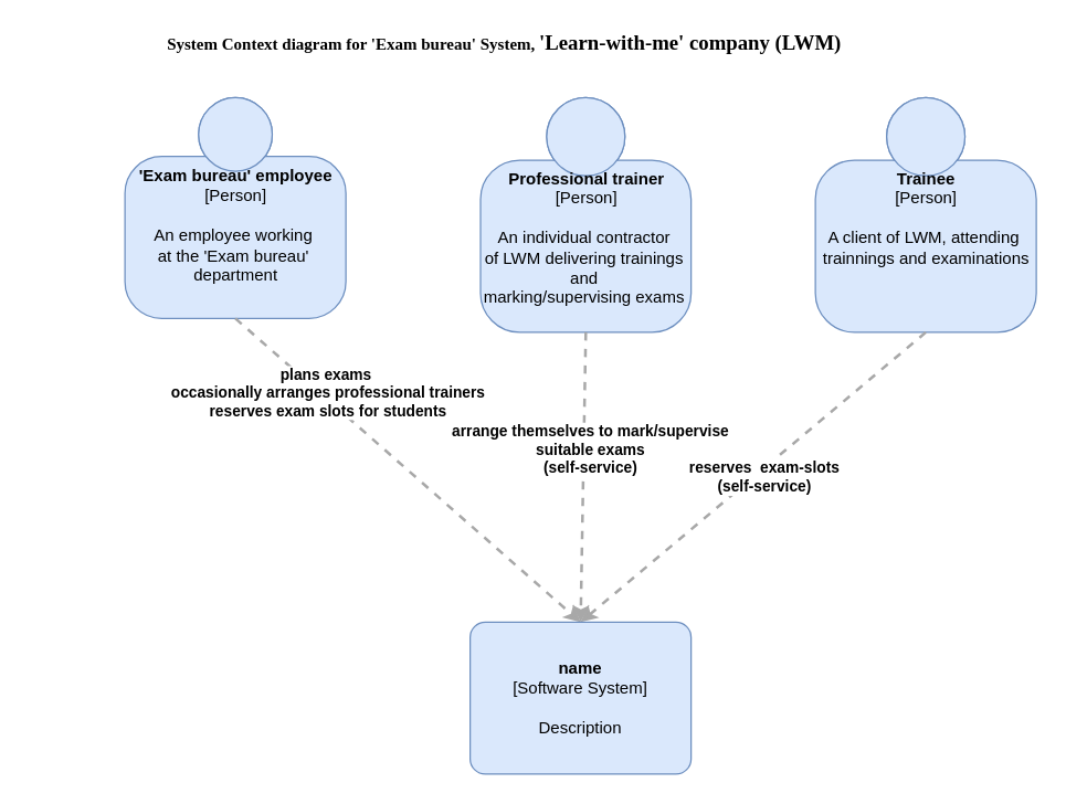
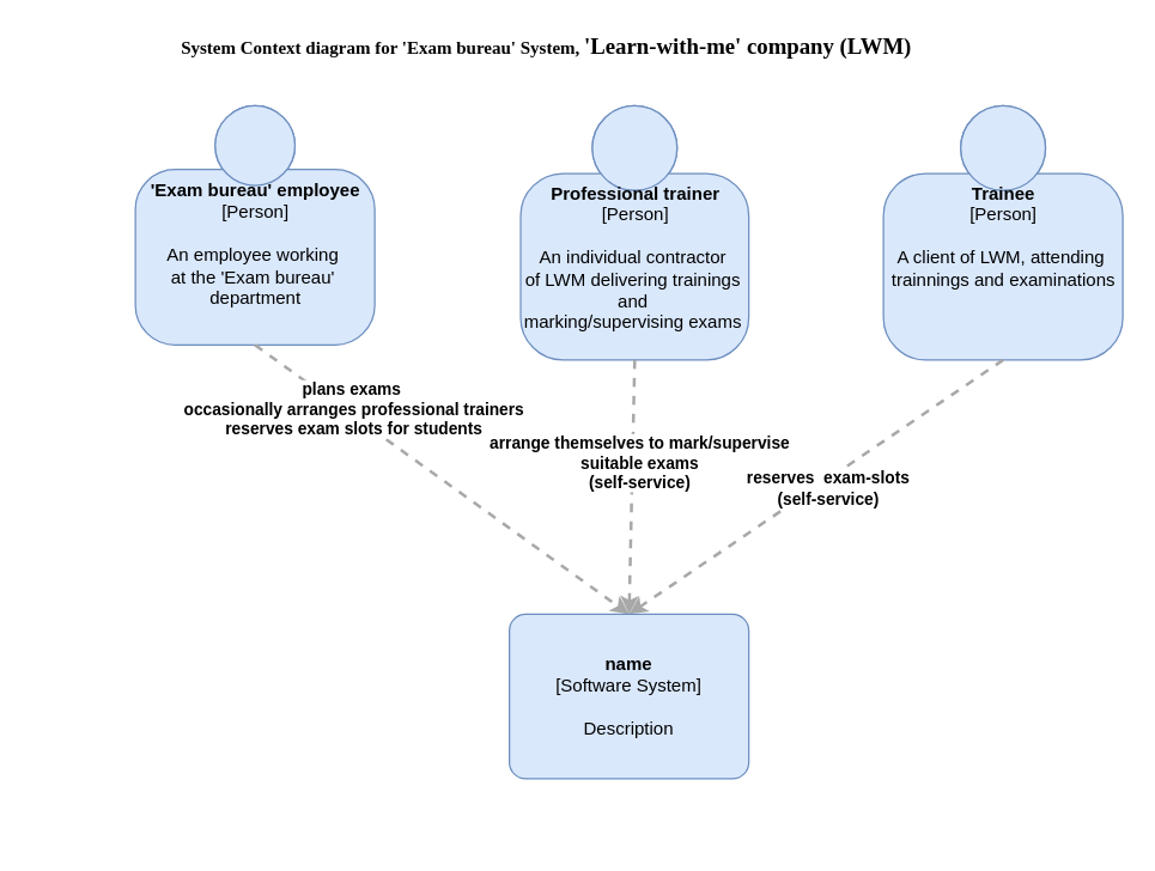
- <mxCell id="9" value="&lt;b&gt;name&lt;/b&gt;&lt;div&gt;[Software System]&lt;/div&gt;&lt;br&gt;&lt;div&gt;Description&lt;/div&gt;" style="rounded=1;whiteSpace=wrap;html=1;labelBackgroundColor=none;fillColor=#dae8fc;fontColor=#000000;align=center;arcSize=10;strokeColor=#6c8ebf;points=[[0.25,0,0],[0.5,0,0],[0.75,0,0],[1,0.25,0],[1,0.5,0],[1,0.75,0],[0.75,1,0],[0.5,1,0],[0.25,1,0],[0,0.75,0],[0,0.5,0],[0,0.25,0]];" vertex="1" parent="1"><mxGeometry x="340" y="450" width="160" height="110.0" as="geometry" /></mxCell>
+ <mxCell id="9" value="&lt;b&gt;name&lt;/b&gt;&lt;div&gt;[Software System]&lt;/div&gt;&lt;br&gt;&lt;div&gt;Description&lt;/div&gt;" style="rounded=1;whiteSpace=wrap;html=1;labelBackgroundColor=none;fillColor=#dae8fc;fontColor=#000000;align=center;arcSize=10;strokeColor=#6c8ebf;points=[[0.25,0,0],[0.5,0,0],[0.75,0,0],[1,0.25,0],[1,0.5,0],[1,0.75,0],[0.75,1,0],[0.5,1,0],[0.25,1,0],[0,0.75,0],[0,0.5,0],[0,0.25,0]];" vertex="1" parent="1"><mxGeometry x="340" y="410" width="160" height="110.0" as="geometry" /></mxCell>
